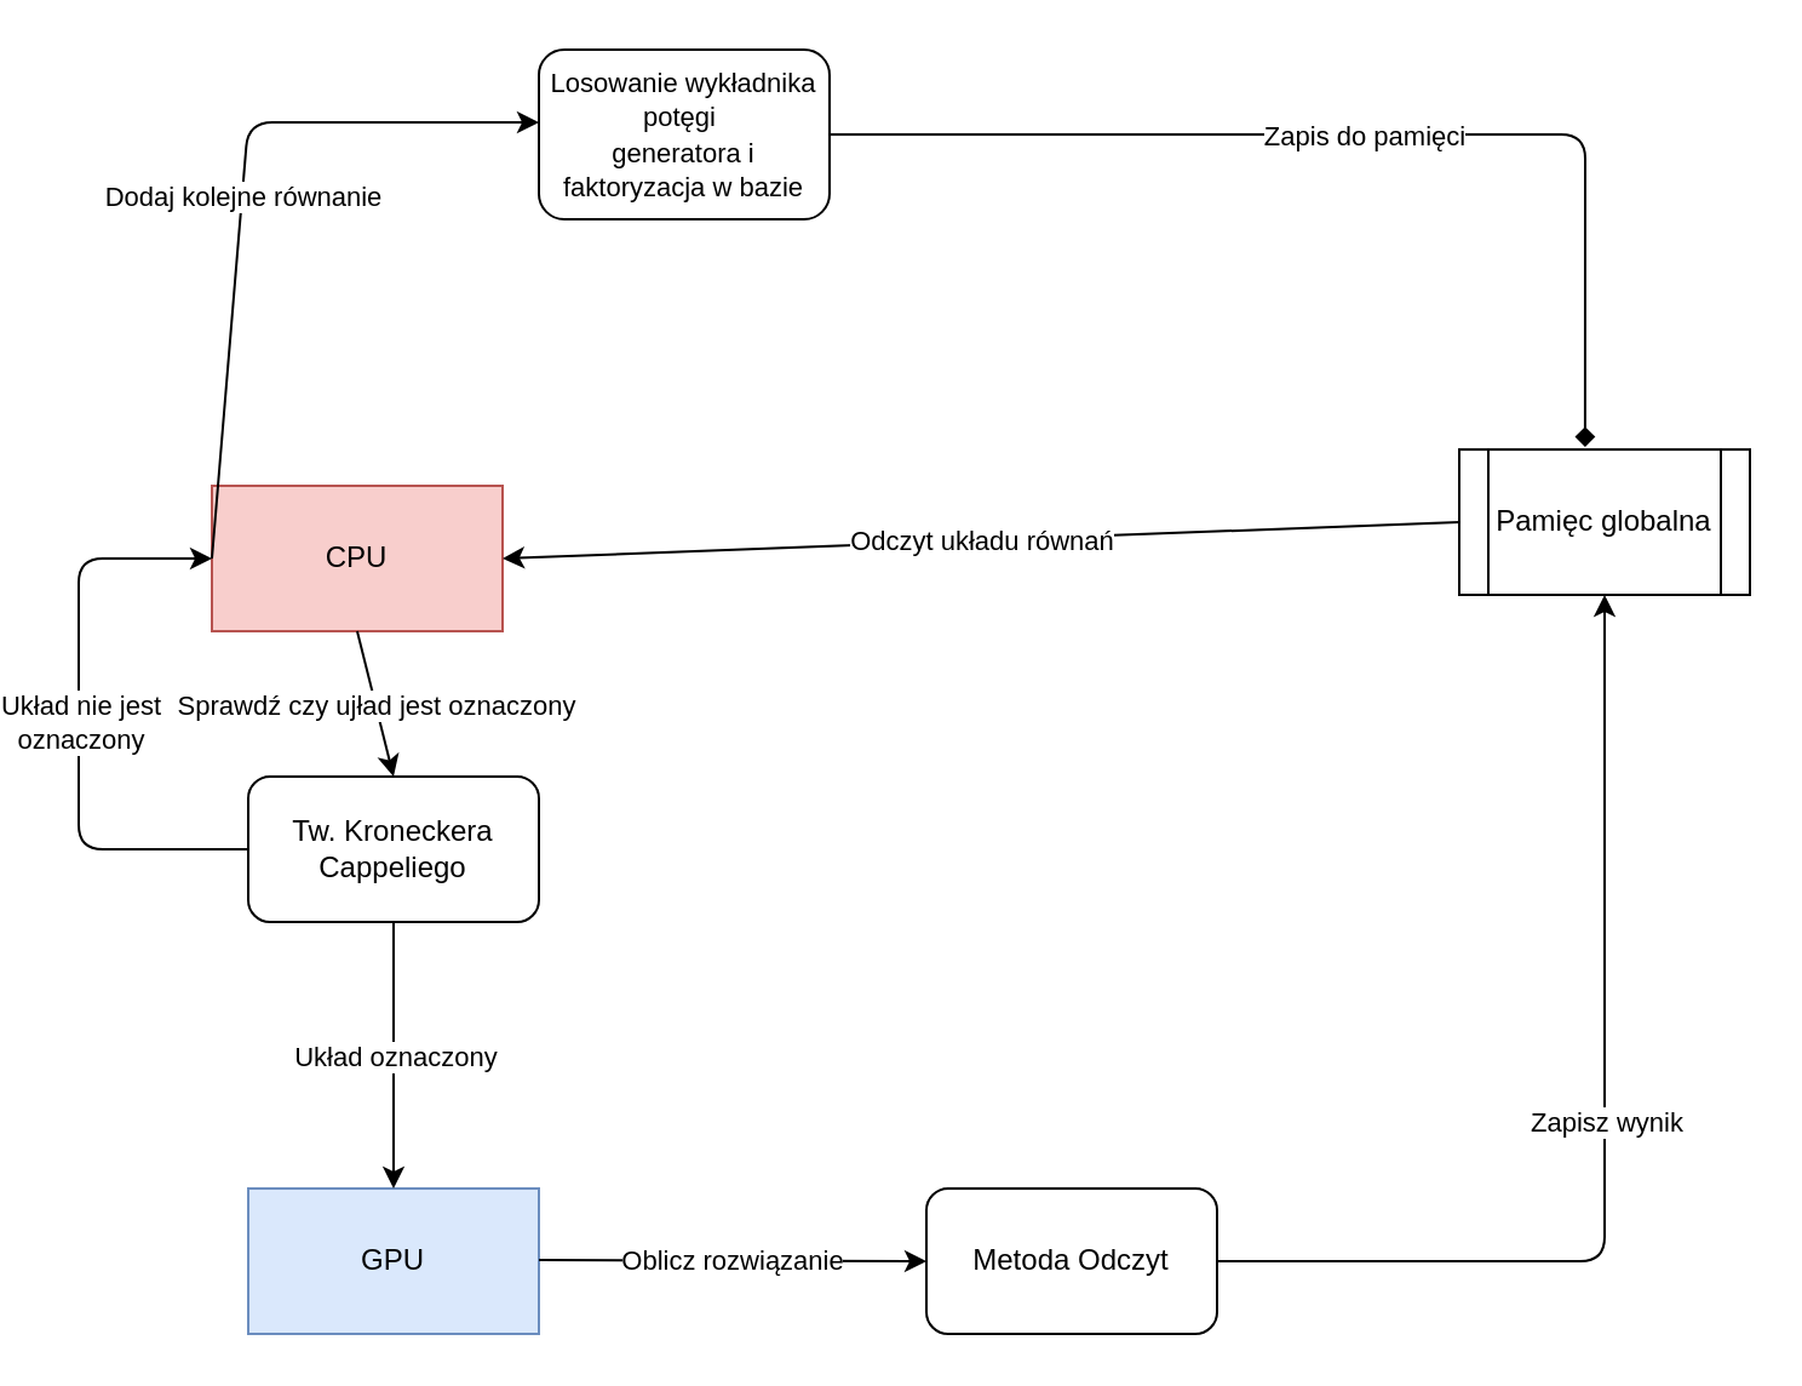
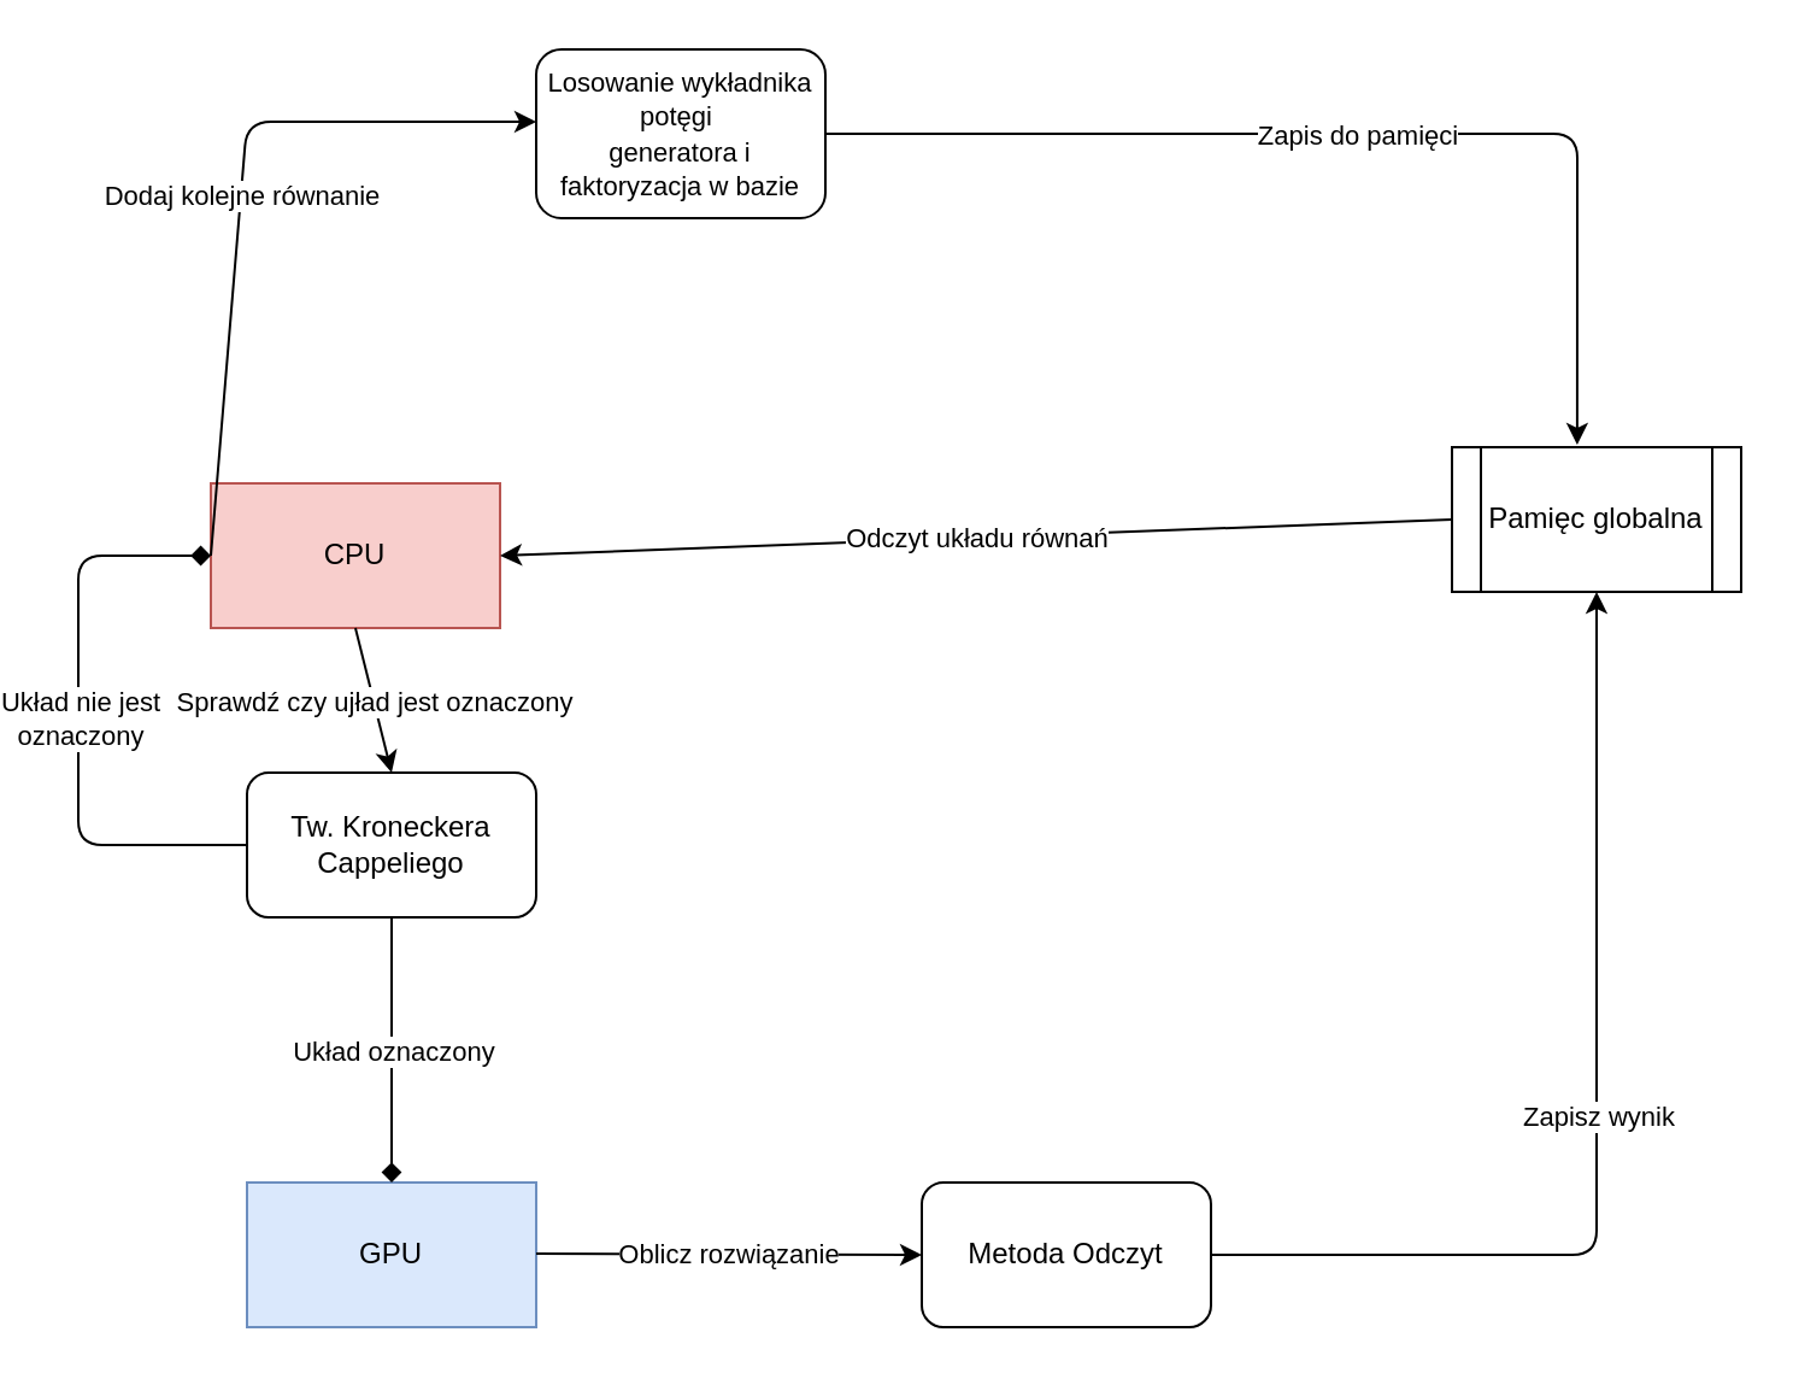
- <mxCell id="22" value="" style="endArrow=diamond;html=1;exitX=1;exitY=0.5;exitDx=0;exitDy=0;entryX=0.433;entryY=-0.017;entryDx=0;entryDy=0;entryPerimeter=0;" edge="1" parent="1" source="21" target="4"><mxGeometry relative="1" as="geometry"><mxPoint x="250" y="310" as="sourcePoint" /><mxPoint x="350" y="310" as="targetPoint" /><Array as="points"><mxPoint x="642" y="55" /></Array></mxGeometry></mxCell>
+ <mxCell id="22" value="" style="endArrow=classic;html=1;exitX=1;exitY=0.5;exitDx=0;exitDy=0;entryX=0.433;entryY=-0.017;entryDx=0;entryDy=0;entryPerimeter=0;" edge="1" parent="1" source="21" target="4"><mxGeometry relative="1" as="geometry"><mxPoint x="250" y="310" as="sourcePoint" /><mxPoint x="350" y="310" as="targetPoint" /><Array as="points"><mxPoint x="642" y="55" /></Array></mxGeometry></mxCell>
- <mxCell id="17" value="" style="endArrow=classic;html=1;exitX=0;exitY=0.5;exitDx=0;exitDy=0;entryX=0;entryY=0.5;entryDx=0;entryDy=0;" edge="1" parent="1" source="9" target="2"><mxGeometry relative="1" as="geometry"><mxPoint x="250" y="310" as="sourcePoint" /><mxPoint x="20" y="230" as="targetPoint" /><Array as="points"><mxPoint x="20" y="350" /><mxPoint x="20" y="230" /></Array></mxGeometry></mxCell>
+ <mxCell id="17" value="" style="endArrow=diamond;html=1;exitX=0;exitY=0.5;exitDx=0;exitDy=0;entryX=0;entryY=0.5;entryDx=0;entryDy=0;" edge="1" parent="1" source="9" target="2"><mxGeometry relative="1" as="geometry"><mxPoint x="250" y="310" as="sourcePoint" /><mxPoint x="20" y="230" as="targetPoint" /><Array as="points"><mxPoint x="20" y="350" /><mxPoint x="20" y="230" /></Array></mxGeometry></mxCell>
- <mxCell id="10" value="" style="endArrow=classic;html=1;exitX=0.5;exitY=1;exitDx=0;exitDy=0;entryX=0.5;entryY=0;entryDx=0;entryDy=0;" edge="1" parent="1" source="9" target="3"><mxGeometry relative="1" as="geometry"><mxPoint x="250" y="310" as="sourcePoint" /><mxPoint x="350" y="310" as="targetPoint" /></mxGeometry></mxCell>
+ <mxCell id="10" value="" style="endArrow=diamond;html=1;exitX=0.5;exitY=1;exitDx=0;exitDy=0;entryX=0.5;entryY=0;entryDx=0;entryDy=0;" edge="1" parent="1" source="9" target="3"><mxGeometry relative="1" as="geometry"><mxPoint x="250" y="310" as="sourcePoint" /><mxPoint x="350" y="310" as="targetPoint" /></mxGeometry></mxCell>
